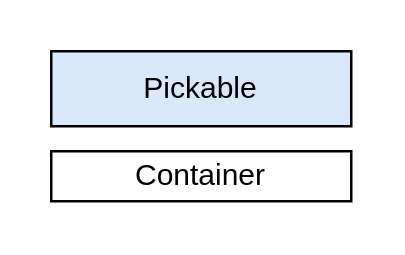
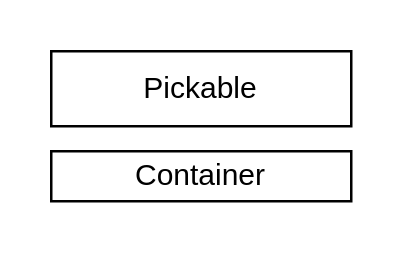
- <mxCell id="2" value="Pickable&lt;br&gt;" style="rounded=0;whiteSpace=wrap;html=1;fillColor=#dae8fc;" vertex="1" parent="1"><mxGeometry x="20" y="20" width="120" height="30" as="geometry" /></mxCell>
+ <mxCell id="2" value="Pickable&lt;br&gt;" style="rounded=0;whiteSpace=wrap;html=1;" vertex="1" parent="1"><mxGeometry x="20" y="20" width="120" height="30" as="geometry" /></mxCell>
